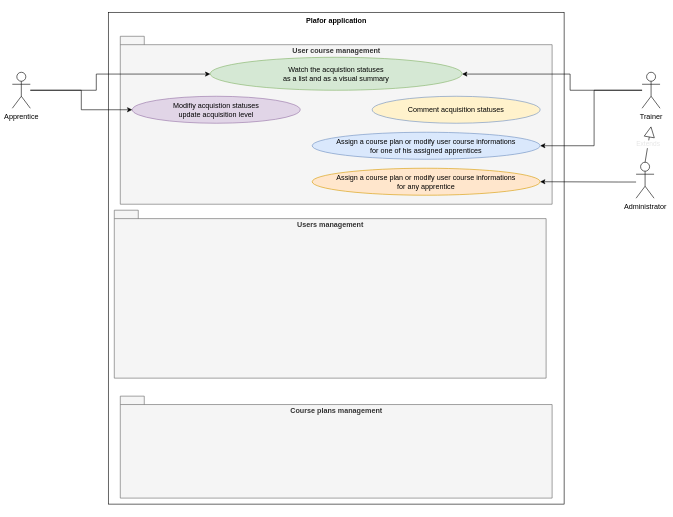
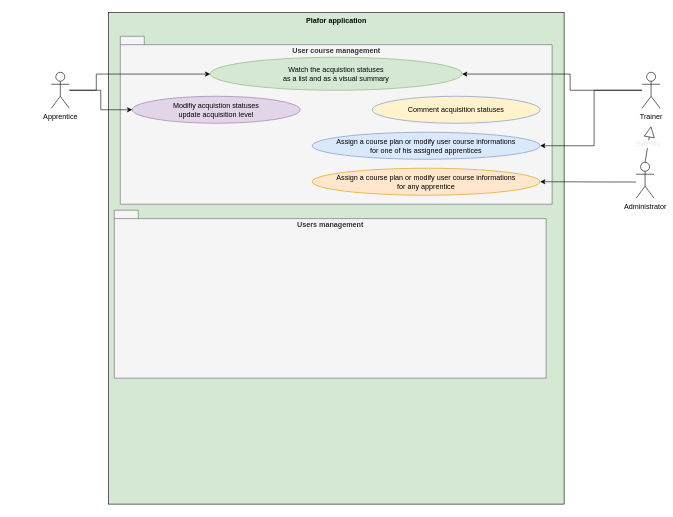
- <mxCell id="2" value="Plafor application" style="html=1;verticalAlign=top;fontStyle=1" vertex="1" parent="1"><mxGeometry x="180" width="760" height="820" as="geometry" y="20" /></mxCell>
+ <mxCell id="2" value="Plafor application" style="html=1;verticalAlign=top;fontStyle=1;fillColor=#d5e8d4;" vertex="1" parent="1"><mxGeometry x="180" width="760" height="820" as="geometry" y="20" /></mxCell>
- <mxCell id="8" value="Apprentice" style="shape=umlActor;verticalLabelPosition=bottom;verticalAlign=top;html=1;" vertex="1" parent="1"><mxGeometry x="20" y="120" width="30" height="60" as="geometry" /></mxCell>
+ <mxCell id="8" value="Apprentice" style="shape=umlActor;verticalLabelPosition=bottom;verticalAlign=top;html=1;" vertex="1" parent="1"><mxGeometry x="85" y="120" width="30" height="60" as="geometry" /></mxCell>
- <mxCell id="19" value="Course plans management" style="shape=folder;fontStyle=1;spacingTop=10;tabWidth=40;tabHeight=14;tabPosition=left;html=1;horizontal=1;verticalAlign=top;fillColor=#f5f5f5;strokeColor=#666666;fontColor=#333333;" vertex="1" parent="1"><mxGeometry x="200" y="660" width="720" height="170" as="geometry" /></mxCell>
